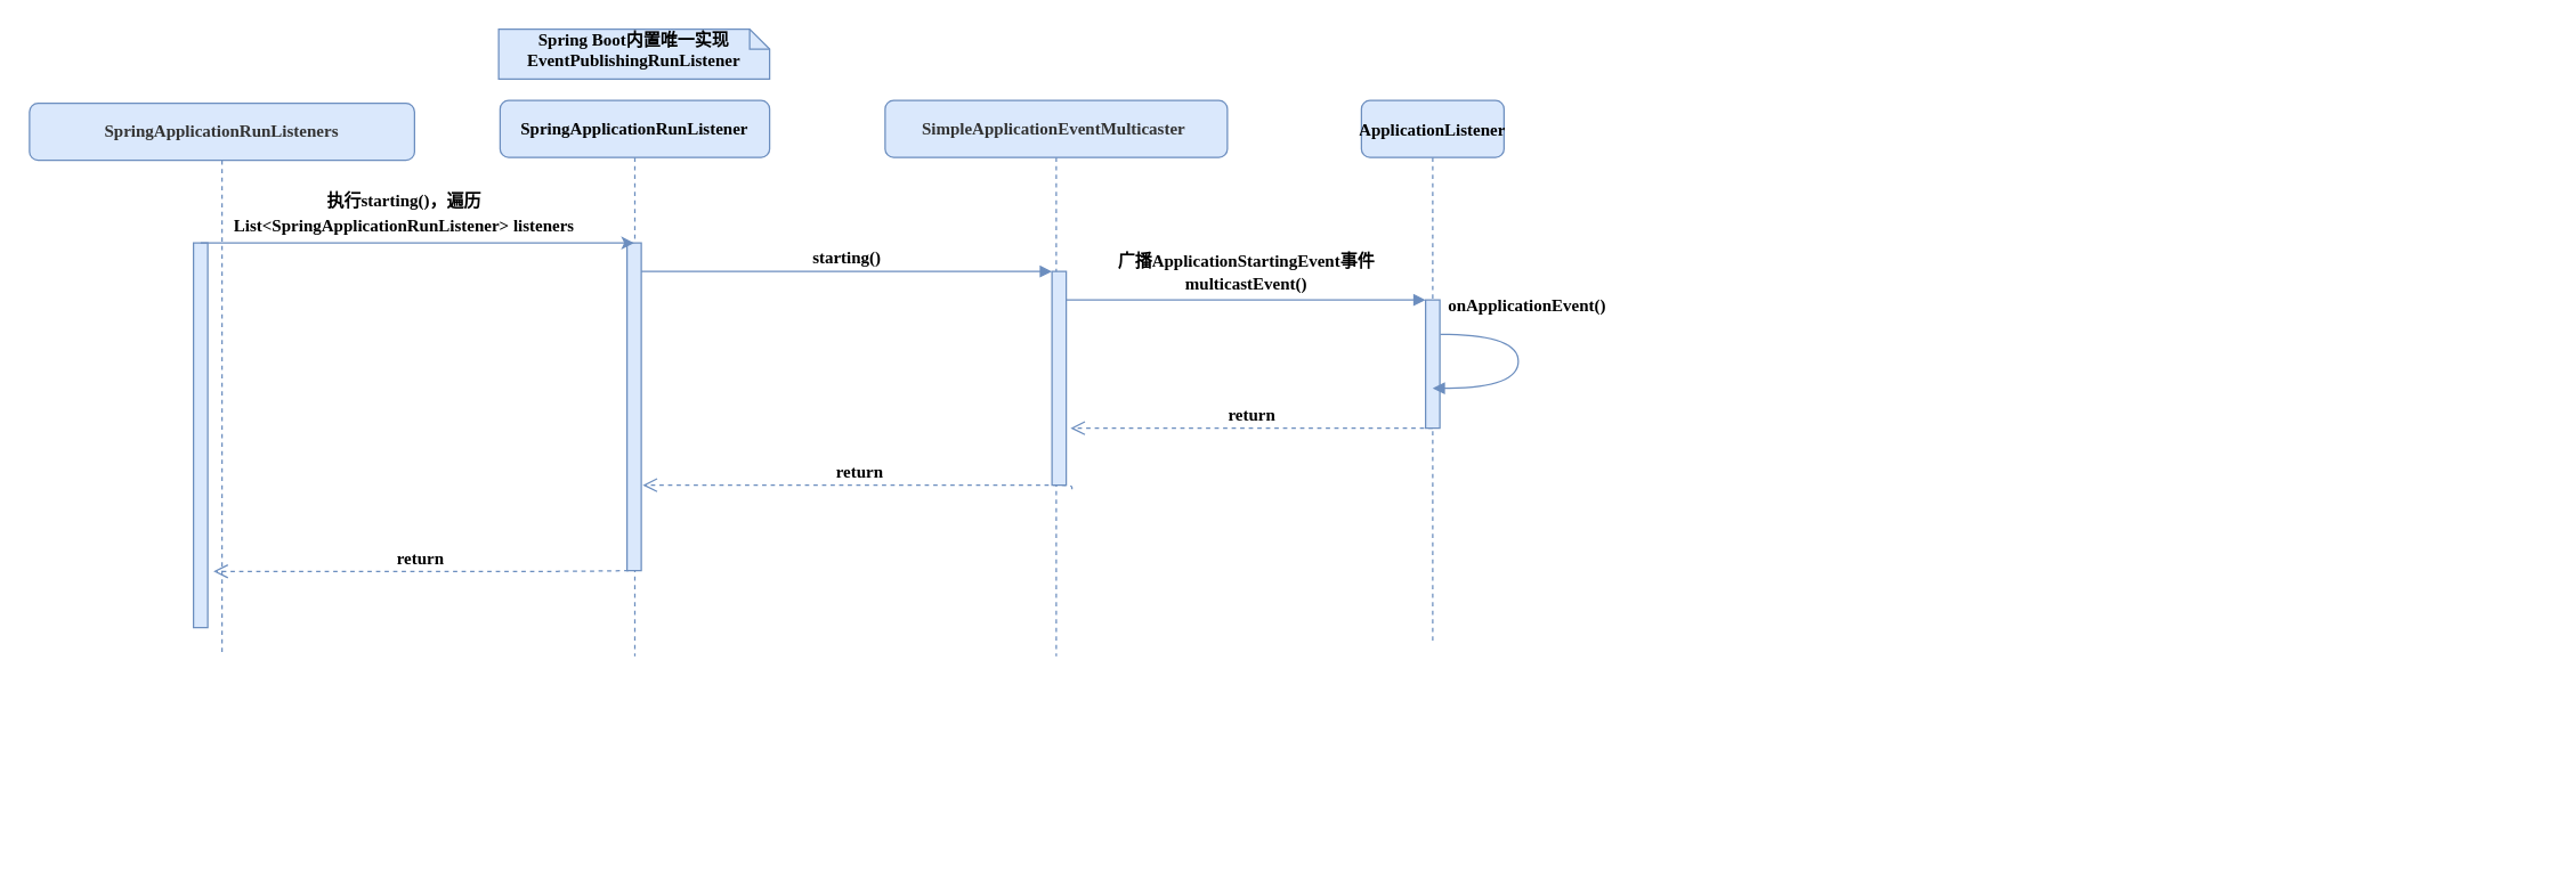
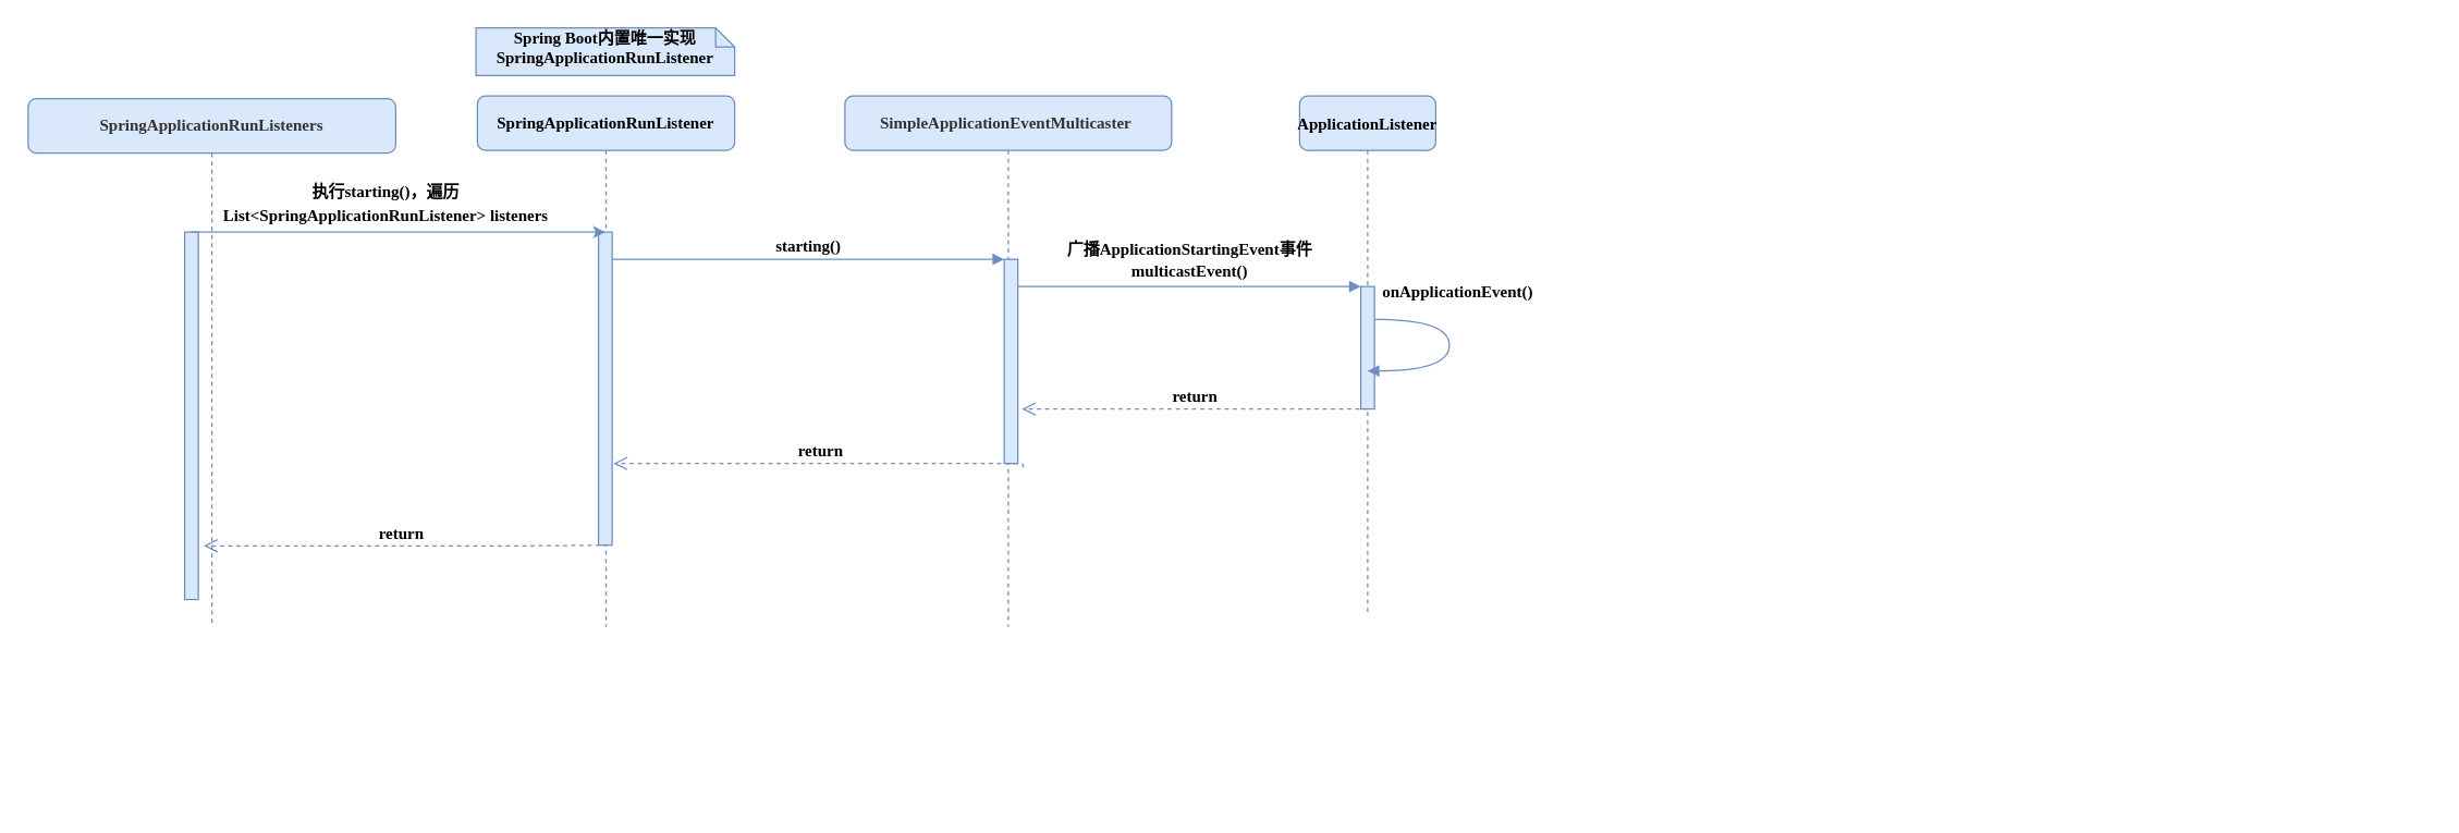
- <mxCell id="16" value="Spring Boot内置唯一实现&lt;br style=&quot;font-size: 12px;&quot;&gt;&lt;span style=&quot;font-size: 12px;&quot;&gt;EventPublishingRunListener&lt;/span&gt;" style="shape=note;whiteSpace=wrap;html=1;size=14;verticalAlign=top;align=center;spacingTop=-6;rounded=0;shadow=0;comic=0;labelBackgroundColor=none;strokeWidth=1;fontFamily=Times New Roman;fontSize=12;fillColor=#dae8fc;strokeColor=#6c8ebf;fontStyle=1" parent="1" vertex="1"><mxGeometry x="349" y="20" width="190" height="35" as="geometry" /></mxCell>
+ <mxCell id="16" value="Spring Boot内置唯一实现&lt;br style=&quot;font-size: 12px;&quot;&gt;&lt;span style=&quot;font-size: 12px;&quot;&gt;SpringApplicationRunListener&lt;/span&gt;" style="shape=note;whiteSpace=wrap;html=1;size=14;verticalAlign=top;align=center;spacingTop=-6;rounded=0;shadow=0;comic=0;labelBackgroundColor=none;strokeWidth=1;fontFamily=Times New Roman;fontSize=12;fillColor=#dae8fc;strokeColor=#6c8ebf;fontStyle=1" parent="1" vertex="1"><mxGeometry x="349" y="20" width="190" height="35" as="geometry" /></mxCell>
